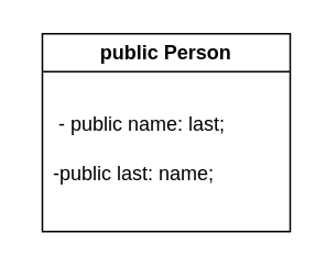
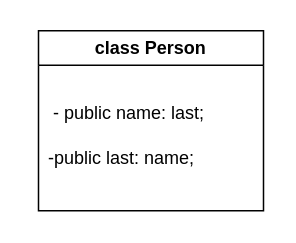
- <mxCell id="2" value="public Person" style="swimlane;whiteSpace=wrap;html=1;" vertex="1" parent="1"><mxGeometry x="25" y="20" width="150" height="120" as="geometry" /></mxCell>
+ <mxCell id="2" value="class Person" style="swimlane;whiteSpace=wrap;html=1;" vertex="1" parent="1"><mxGeometry x="25" y="20" width="150" height="120" as="geometry" /></mxCell>
